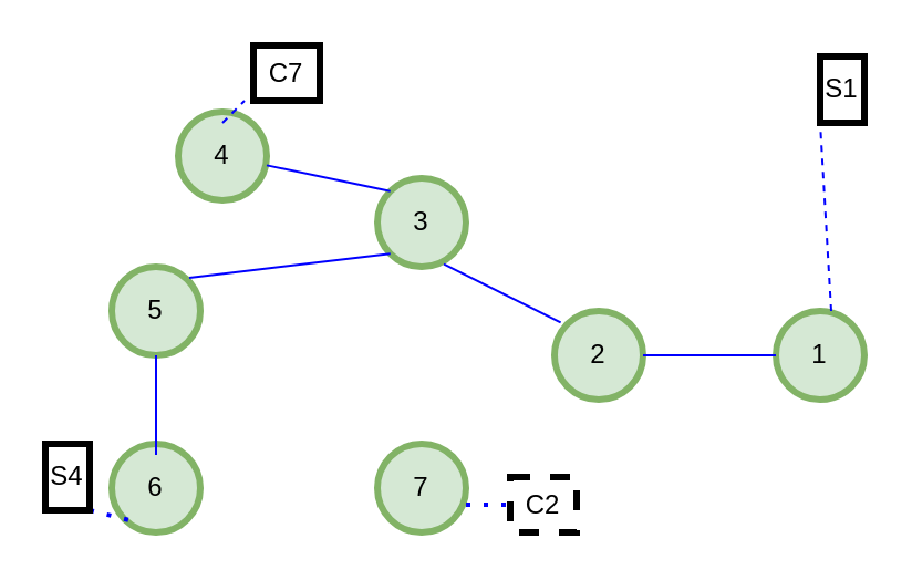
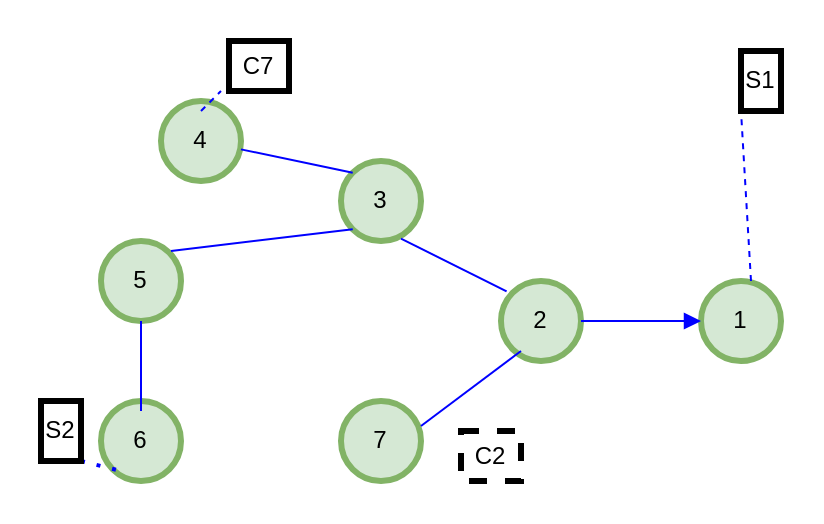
- <mxCell id="18" value="" style="endArrow=none;html=1;rounded=0;strokeColor=#0000FF;exitX=1;exitY=0.5;exitDx=0;exitDy=0;" edge="1" parent="1" source="10" target="9"><mxGeometry width="50" height="50" relative="1" as="geometry"><mxPoint x="130" y="260" as="sourcePoint" /><mxPoint x="210" y="260" as="targetPoint" /></mxGeometry></mxCell>
+ <mxCell id="18" value="" style="endArrow=block;html=1;rounded=0;strokeColor=#0000FF;exitX=1;exitY=0.5;exitDx=0;exitDy=0;" edge="1" parent="1" source="10" target="9"><mxGeometry width="50" height="50" relative="1" as="geometry"><mxPoint x="130" y="260" as="sourcePoint" /><mxPoint x="210" y="260" as="targetPoint" /></mxGeometry></mxCell>
+ <mxCell id="17" value="" style="endArrow=none;html=1;rounded=0;strokeColor=#0000FF;exitX=1;exitY=0.25;exitDx=0;exitDy=0;entryX=0.25;entryY=1;entryDx=0;entryDy=0;" edge="1" parent="1" source="12" target="10"><mxGeometry width="50" height="50" relative="1" as="geometry"><mxPoint x="120" y="250" as="sourcePoint" /><mxPoint x="200" y="250" as="targetPoint" /></mxGeometry></mxCell>
- <mxCell id="26" value="S4" style="rounded=0;whiteSpace=wrap;html=1;strokeWidth=3;" vertex="1" parent="1"><mxGeometry x="20" y="200" width="20" height="30" as="geometry" /></mxCell>
+ <mxCell id="26" value="S2" style="rounded=0;whiteSpace=wrap;html=1;strokeWidth=3;" vertex="1" parent="1"><mxGeometry x="20" y="200" width="20" height="30" as="geometry" /></mxCell>
- <mxCell id="29" value="" style="endArrow=none;dashed=1;html=1;dashPattern=1 3;strokeWidth=2;rounded=0;strokeColor=#0000FF;exitX=1;exitY=0.75;exitDx=0;exitDy=0;entryX=0;entryY=0.5;entryDx=0;entryDy=0;" edge="1" parent="1" source="12" target="28"><mxGeometry width="50" height="50" relative="1" as="geometry"><mxPoint x="180" y="160" as="sourcePoint" /><mxPoint x="230" y="110" as="targetPoint" /></mxGeometry></mxCell>
